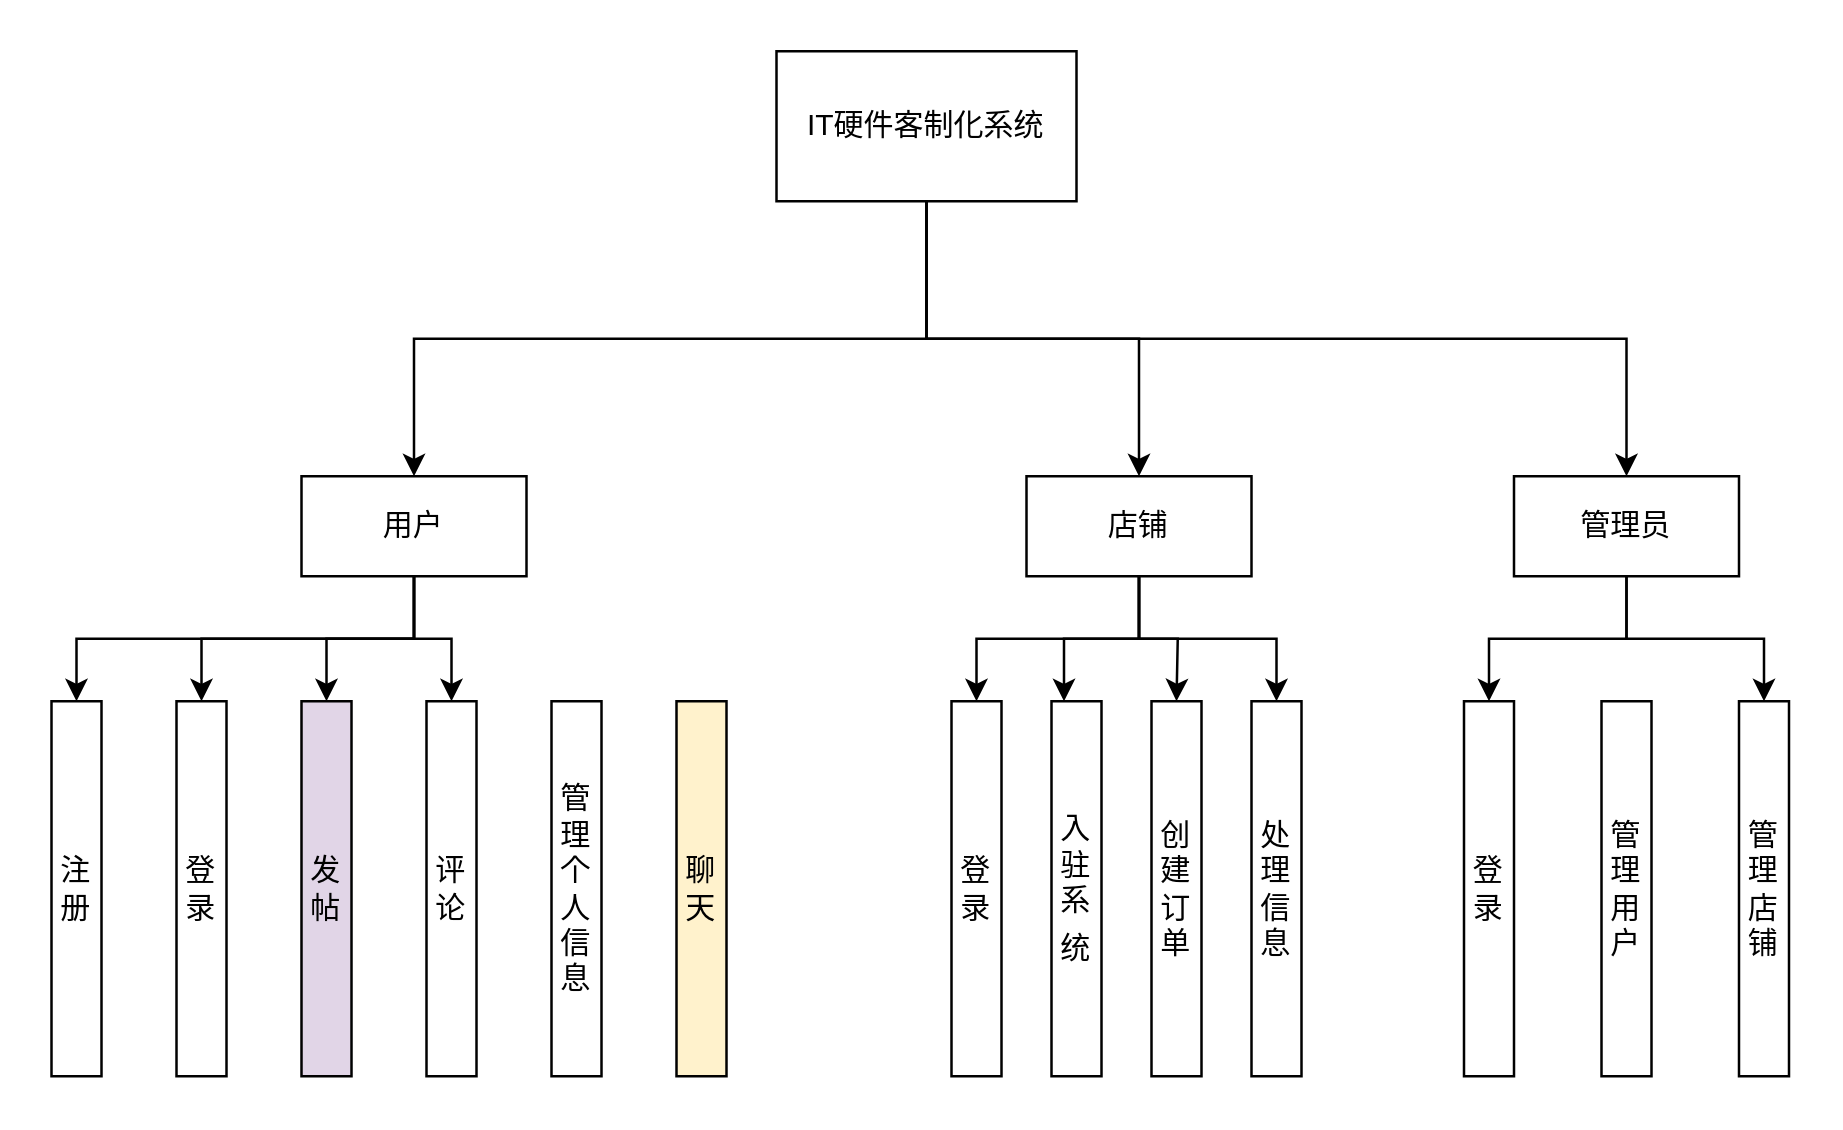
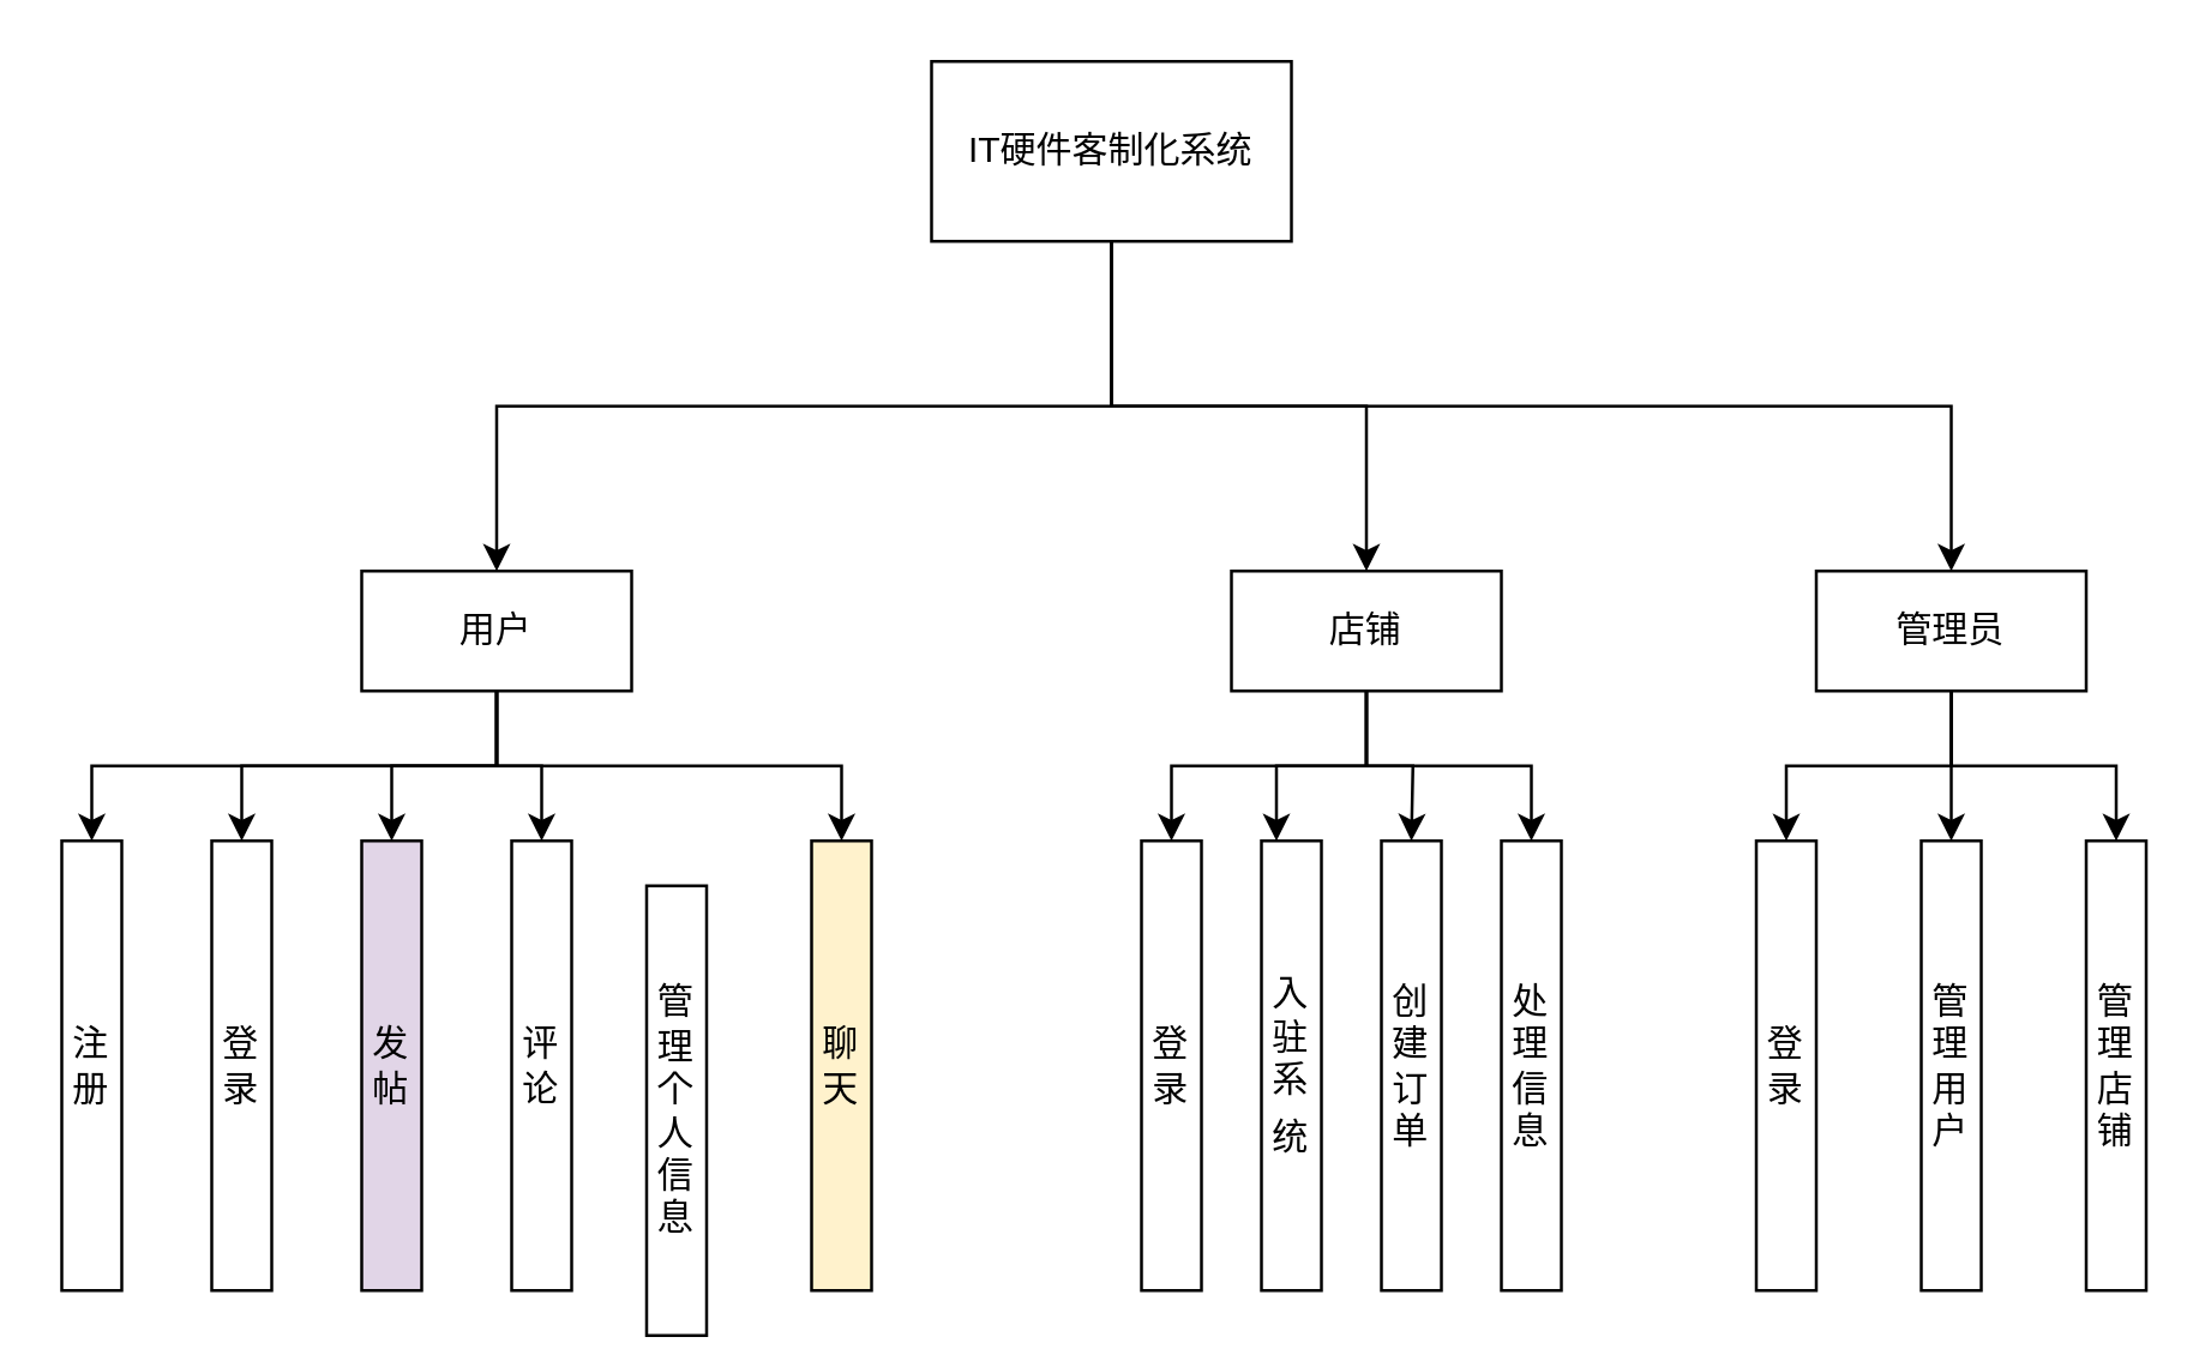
+ <mxCell id="10" style="edgeStyle=orthogonalEdgeStyle;rounded=0;orthogonalLoop=1;jettySize=auto;html=1;exitX=0.5;exitY=1;exitDx=0;exitDy=0;entryX=0.5;entryY=0;entryDx=0;entryDy=0;" edge="1" parent="1" source="11" target="30"><mxGeometry relative="1" as="geometry" /></mxCell>
+ <mxCell id="13" style="edgeStyle=orthogonalEdgeStyle;rounded=0;orthogonalLoop=1;jettySize=auto;html=1;exitX=0.5;exitY=1;exitDx=0;exitDy=0;entryX=0.5;entryY=0;entryDx=0;entryDy=0;" edge="1" parent="1" source="15" target="24"><mxGeometry relative="1" as="geometry" /></mxCell>
- <mxCell id="29" value="管理个人信息" style="rounded=0;whiteSpace=wrap;html=1;" vertex="1" parent="1"><mxGeometry x="220" y="280" width="20" height="150" as="geometry" /></mxCell>
+ <mxCell id="29" value="管理个人信息" style="rounded=0;whiteSpace=wrap;html=1;" vertex="1" parent="1"><mxGeometry x="215" y="295" width="20" height="150" as="geometry" /></mxCell>
